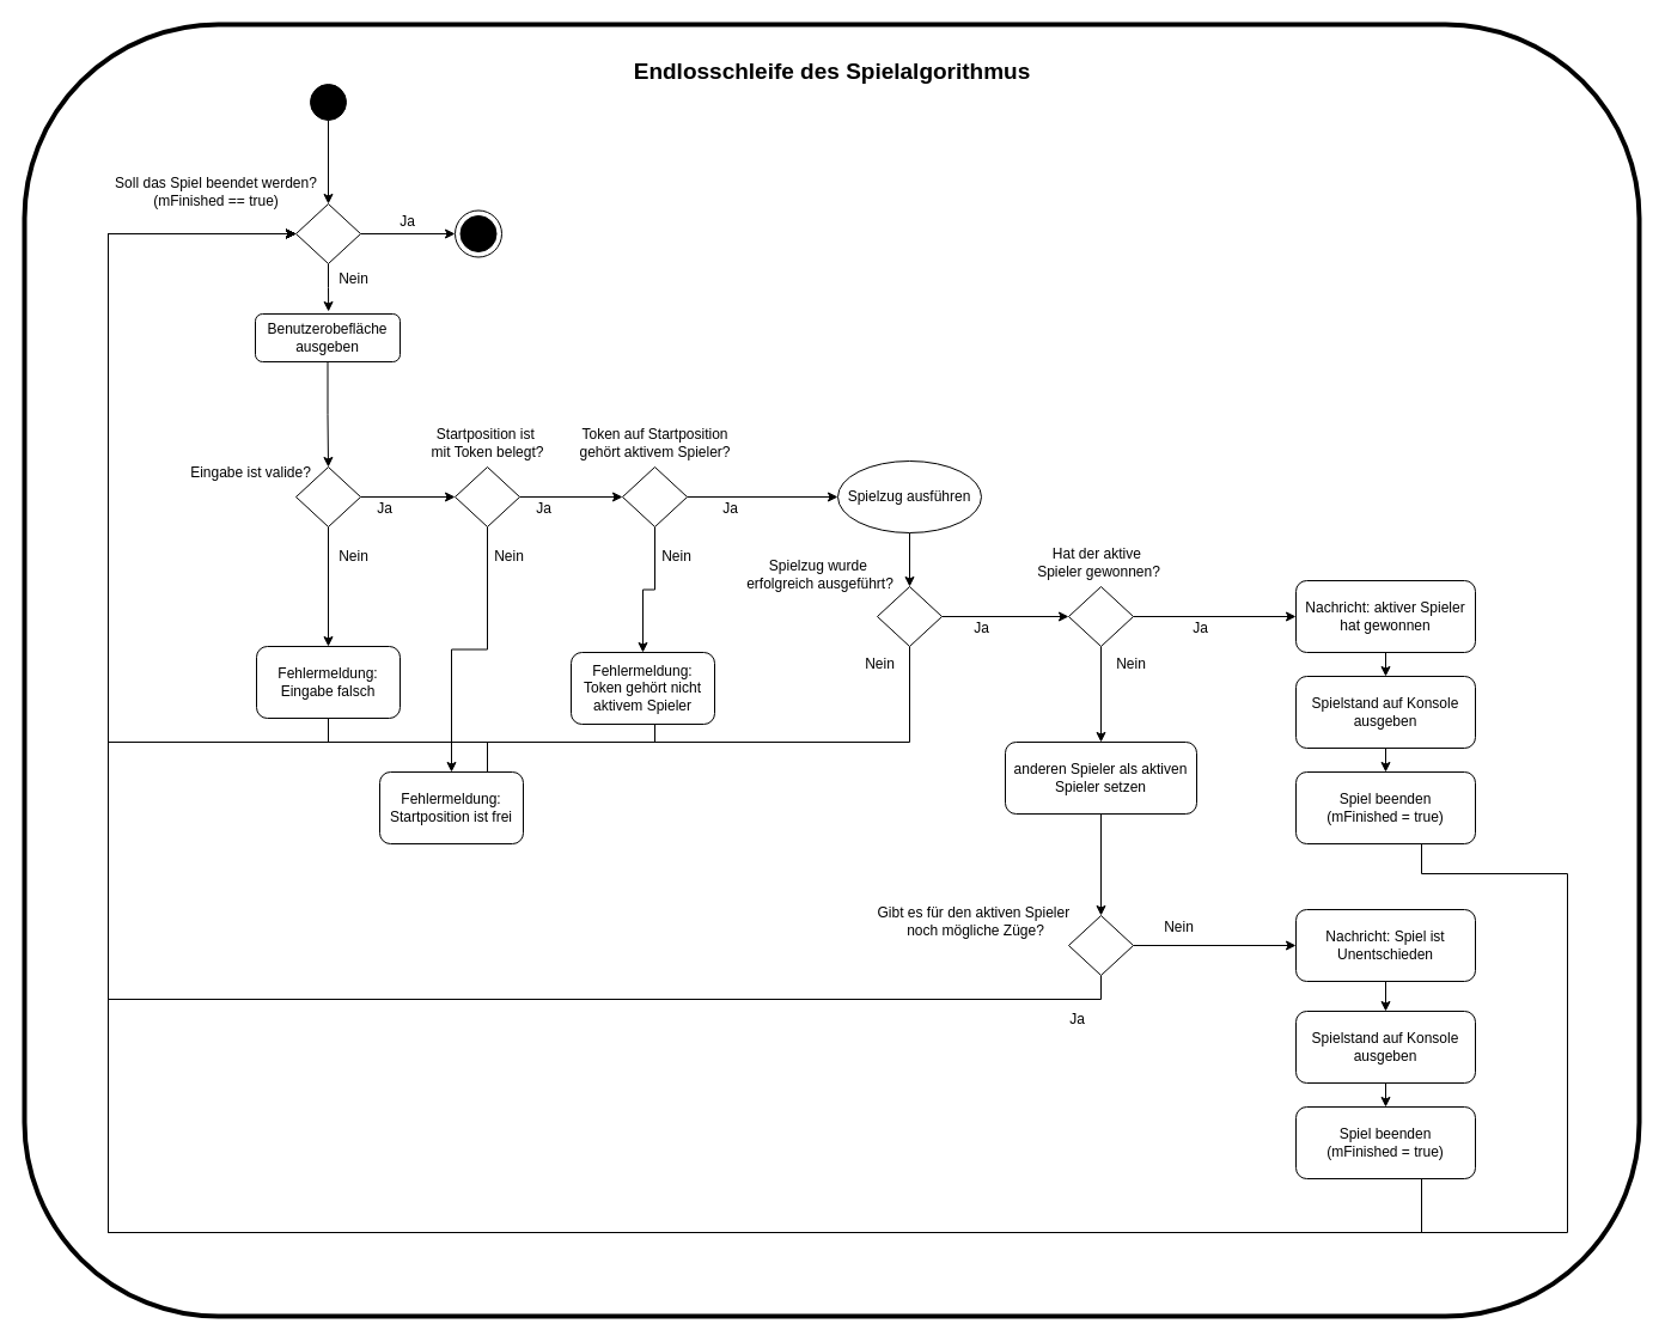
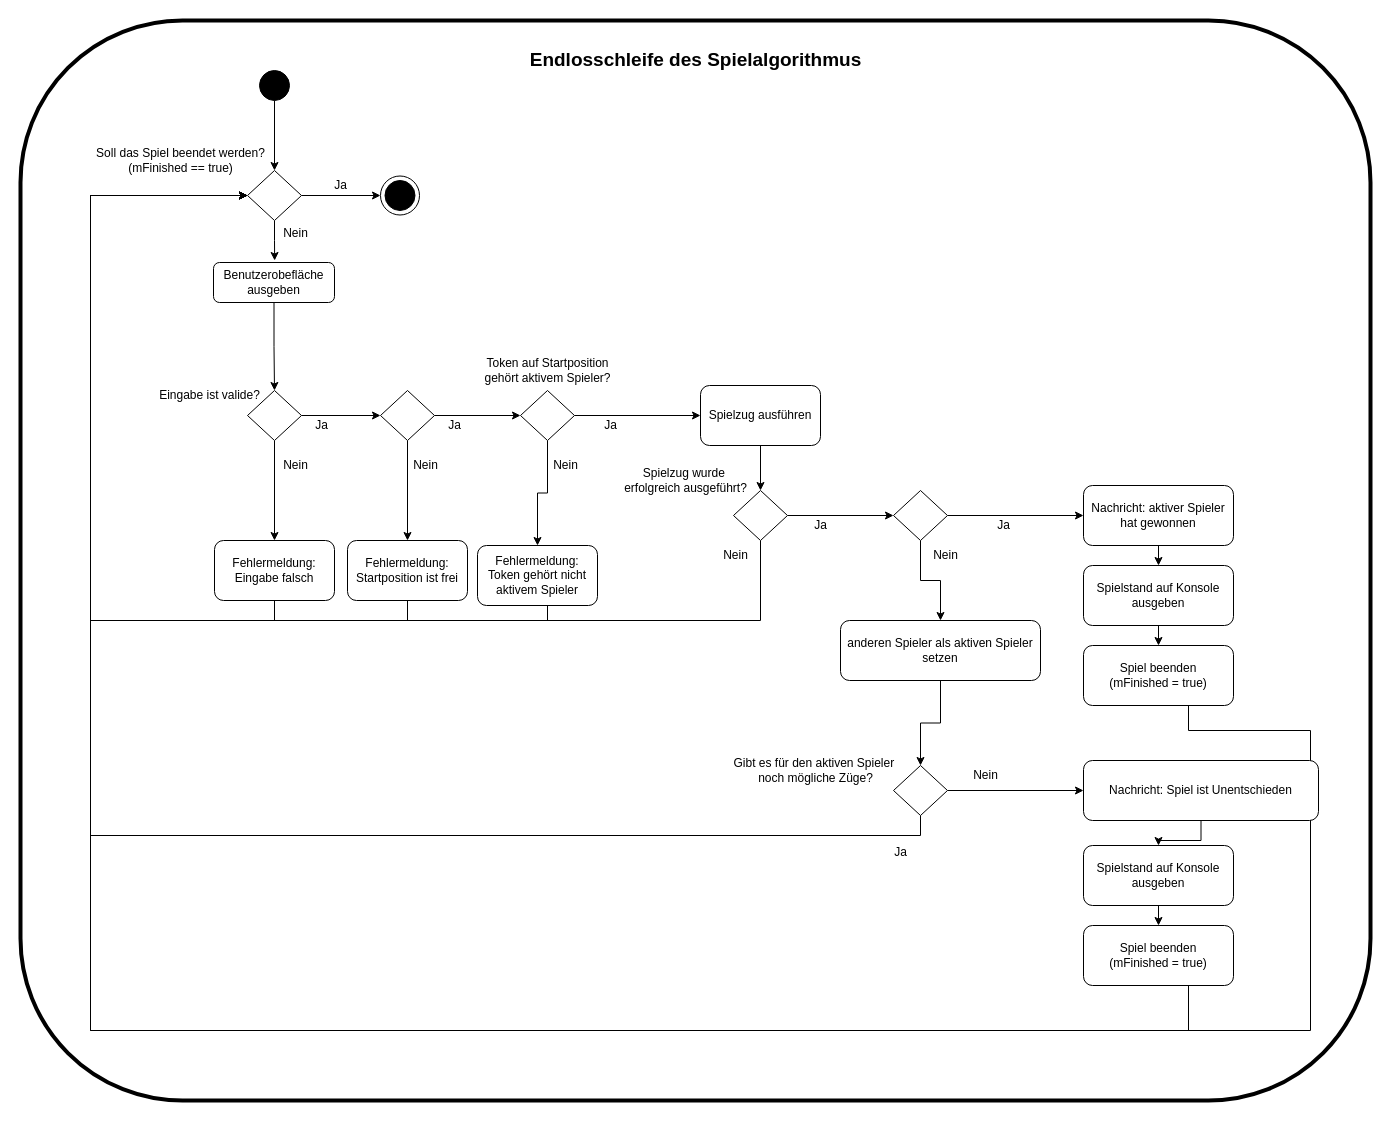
- <mxCell id="20" value="&lt;div&gt;Startposition ist&amp;nbsp;&lt;/div&gt;&lt;div&gt;mit Token belegt?&lt;/div&gt;" style="text;html=1;align=center;verticalAlign=middle;resizable=0;points=[];autosize=1;strokeColor=none;fillColor=none;" vertex="1" parent="1"><mxGeometry x="347" y="350" width="120" height="40" as="geometry" /></mxCell>
- <mxCell id="25" value="Spielzug ausführen" style="ellipse;whiteSpace=wrap;html=1;" vertex="1" parent="1"><mxGeometry x="700" y="385" width="120" height="60" as="geometry" /></mxCell>
+ <mxCell id="25" value="Spielzug ausführen" style="rounded=1;whiteSpace=wrap;html=1;" vertex="1" parent="1"><mxGeometry x="700" y="385" width="120" height="60" as="geometry" /></mxCell>
- <mxCell id="45" value="&lt;div&gt;Hat der aktive&amp;nbsp;&lt;/div&gt;&lt;div&gt;Spieler gewonnen?&lt;/div&gt;" style="text;html=1;align=center;verticalAlign=middle;resizable=0;points=[];autosize=1;strokeColor=none;fillColor=none;" vertex="1" parent="1"><mxGeometry x="853" y="450" width="130" height="40" as="geometry" /></mxCell>
- <mxCell id="56" value="anderen Spieler als aktiven Spieler setzen" style="rounded=1;whiteSpace=wrap;html=1;" vertex="1" parent="1"><mxGeometry x="840" y="620" width="160" height="60" as="geometry" /></mxCell>
+ <mxCell id="56" value="anderen Spieler als aktiven Spieler setzen" style="rounded=1;whiteSpace=wrap;html=1;" vertex="1" parent="1"><mxGeometry x="840" y="620" width="200" height="60" as="geometry" /></mxCell>
- <mxCell id="29" value="&lt;div&gt;Fehlermeldung:&lt;/div&gt;&lt;div&gt;Startposition ist frei&lt;br&gt;&lt;/div&gt;" style="rounded=1;whiteSpace=wrap;html=1;" vertex="1" parent="1"><mxGeometry x="317" y="645" width="120" height="60" as="geometry" /></mxCell>
+ <mxCell id="29" value="&lt;div&gt;Fehlermeldung:&lt;/div&gt;&lt;div&gt;Startposition ist frei&lt;br&gt;&lt;/div&gt;" style="rounded=1;whiteSpace=wrap;html=1;" vertex="1" parent="1"><mxGeometry x="347" y="540" width="120" height="60" as="geometry" /></mxCell>
- <mxCell id="62" value="Nachricht: Spiel ist Unentschieden " style="rounded=1;whiteSpace=wrap;html=1;" vertex="1" parent="1"><mxGeometry x="1083" y="760" width="150" height="60" as="geometry" /></mxCell>
+ <mxCell id="62" value="Nachricht: Spiel ist Unentschieden " style="rounded=1;whiteSpace=wrap;html=1;" vertex="1" parent="1"><mxGeometry x="1083" y="760" width="235" height="60" as="geometry" /></mxCell>
